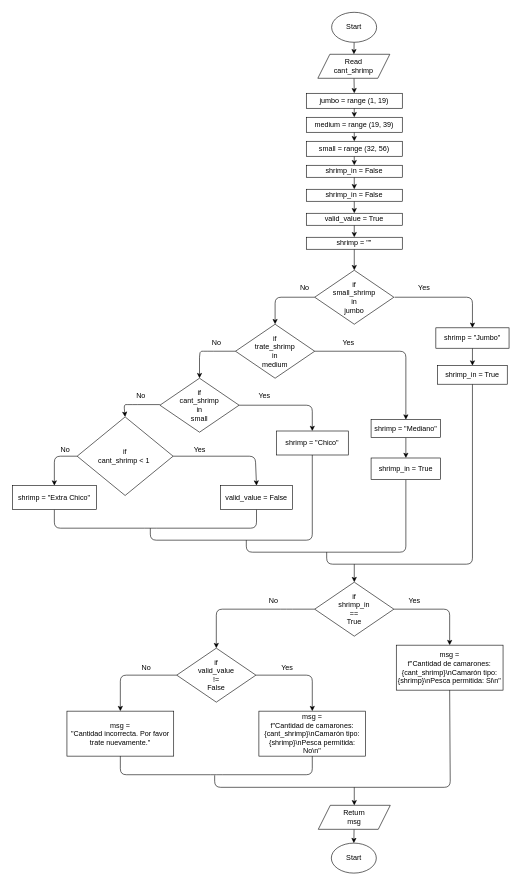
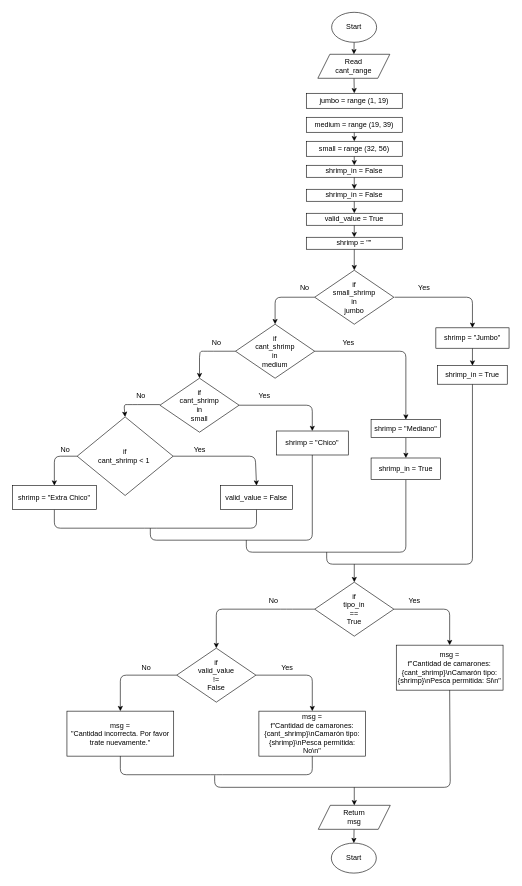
- <mxCell id="5" value="Read&lt;br&gt;cant_shrimp" style="shape=parallelogram;perimeter=parallelogramPerimeter;whiteSpace=wrap;html=1;fixedSize=1;" parent="1" vertex="1"><mxGeometry x="529.25" y="90" width="120" height="40" as="geometry" /></mxCell>
+ <mxCell id="5" value="Read&lt;br&gt;cant_range" style="shape=parallelogram;perimeter=parallelogramPerimeter;whiteSpace=wrap;html=1;fixedSize=1;" parent="1" vertex="1"><mxGeometry x="529.25" y="90" width="120" height="40" as="geometry" /></mxCell>
- <mxCell id="7" value="" style="edgeStyle=none;html=1;" parent="1" source="8" target="10" edge="1"><mxGeometry relative="1" as="geometry" /></mxCell>
- <mxCell id="18" value="if&lt;br&gt;trate_shrimp&lt;br&gt;in&lt;br&gt;medium" style="rhombus;whiteSpace=wrap;html=1;" parent="1" vertex="1"><mxGeometry x="392" y="540" width="132" height="90" as="geometry" /></mxCell>
+ <mxCell id="18" value="if&lt;br&gt;cant_shrimp&lt;br&gt;in&lt;br&gt;medium" style="rhombus;whiteSpace=wrap;html=1;" parent="1" vertex="1"><mxGeometry x="392" y="540" width="132" height="90" as="geometry" /></mxCell>
- <mxCell id="49" value="if&lt;br&gt;shrimp_in&lt;br&gt;==&lt;br&gt;True" style="rhombus;whiteSpace=wrap;html=1;" parent="1" vertex="1"><mxGeometry x="524" y="970" width="132" height="90" as="geometry" /></mxCell>
+ <mxCell id="49" value="if&lt;br&gt;tipo_in&lt;br&gt;==&lt;br&gt;True" style="rhombus;whiteSpace=wrap;html=1;" parent="1" vertex="1"><mxGeometry x="524" y="970" width="132" height="90" as="geometry" /></mxCell>
